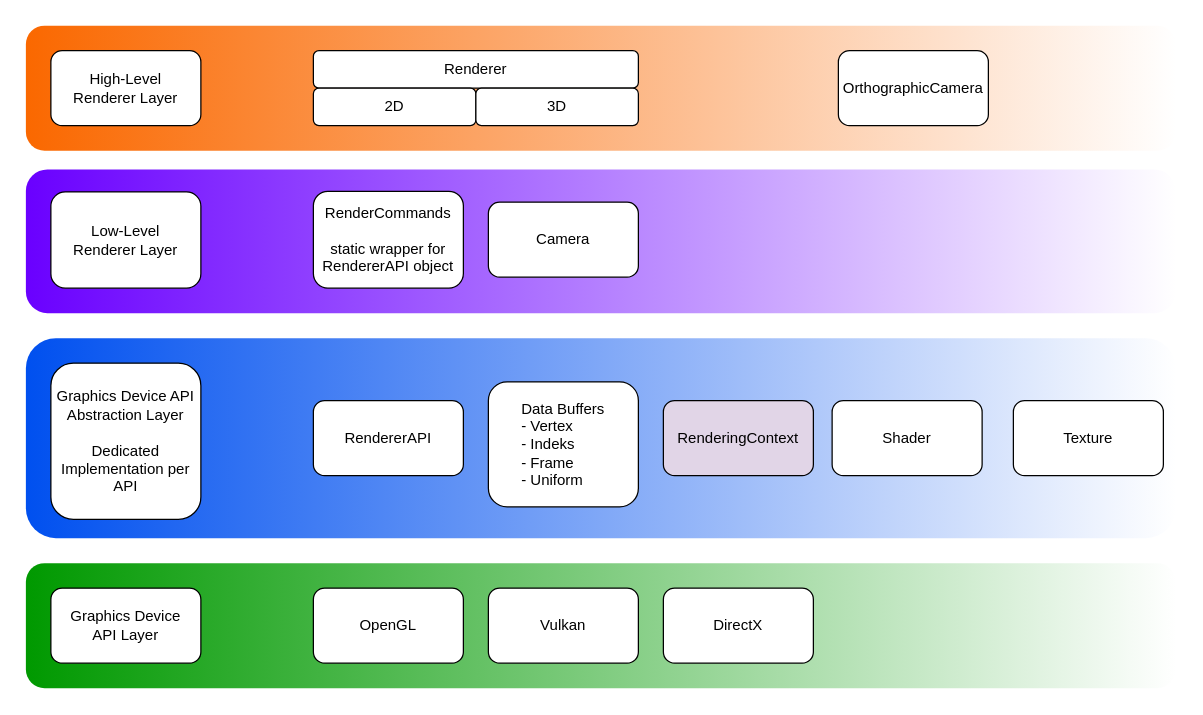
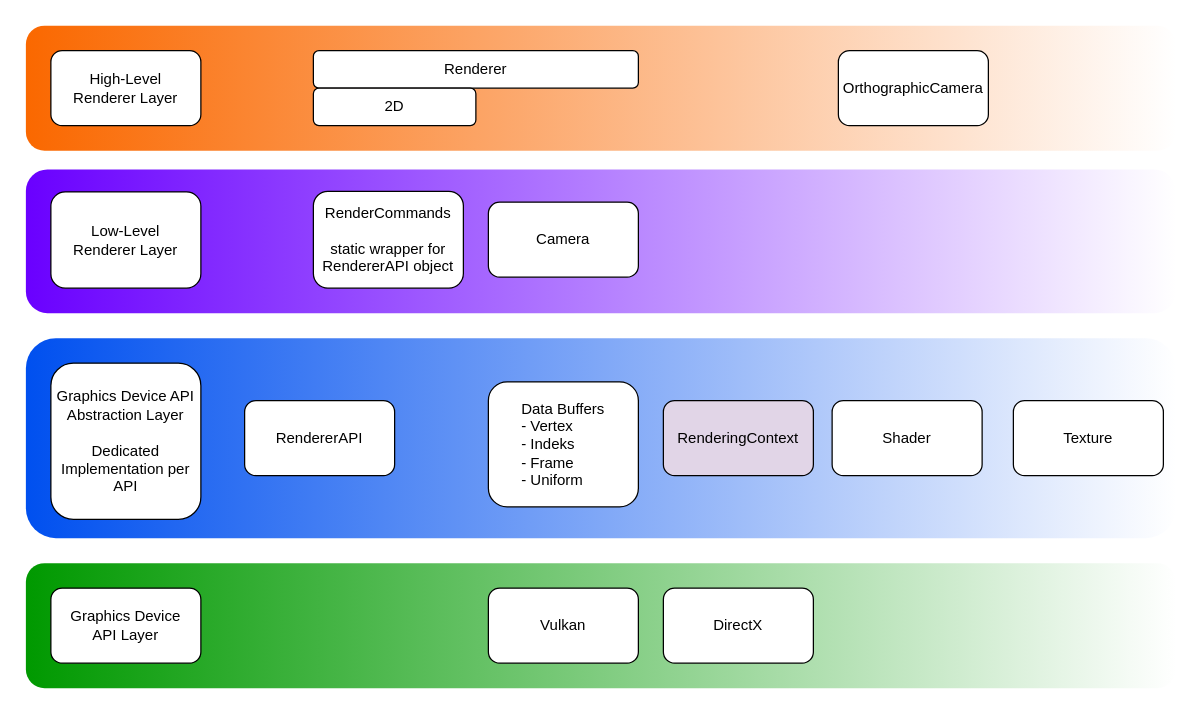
- <mxCell id="21" value="3D" style="rounded=1;whiteSpace=wrap;html=1;align=center;" parent="1" vertex="1"><mxGeometry x="380" y="70" width="130" height="30" as="geometry" /></mxCell>
- <mxCell id="12" value="&lt;span&gt;RendererAPI&lt;/span&gt;" style="rounded=1;whiteSpace=wrap;html=1;shadow=0;glass=0;sketch=0;fontSize=12;strokeColor=#000000;align=center;verticalAlign=middle;" parent="1" vertex="1"><mxGeometry x="250" y="320" width="120" height="60" as="geometry" /></mxCell>
+ <mxCell id="12" value="&lt;span&gt;RendererAPI&lt;/span&gt;" style="rounded=1;whiteSpace=wrap;html=1;shadow=0;glass=0;sketch=0;fontSize=12;strokeColor=#000000;align=center;verticalAlign=middle;" parent="1" vertex="1"><mxGeometry x="195" y="320" width="120" height="60" as="geometry" /></mxCell>
- <mxCell id="17" value="OpenGL" style="rounded=1;whiteSpace=wrap;html=1;shadow=0;glass=0;sketch=0;fontSize=12;align=center;verticalAlign=middle;" parent="1" vertex="1"><mxGeometry x="250" y="470" width="120" height="60" as="geometry" /></mxCell>
